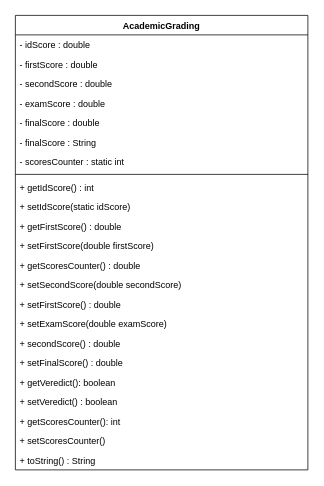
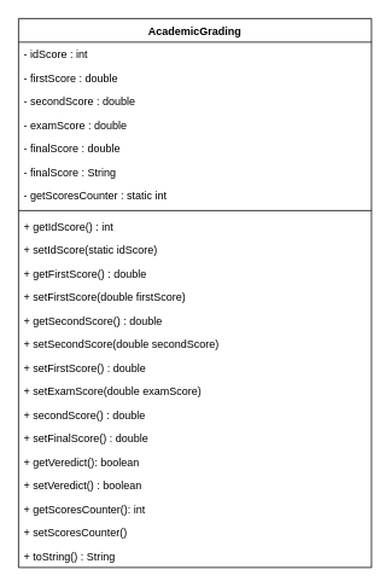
- <mxCell id="3" value="- idScore : double" style="text;strokeColor=none;fillColor=none;align=left;verticalAlign=top;spacingLeft=4;spacingRight=4;overflow=hidden;rotatable=0;points=[[0,0.5],[1,0.5]];portConstraint=eastwest;" vertex="1" parent="2"><mxGeometry y="26" width="390" height="26" as="geometry" /></mxCell>
+ <mxCell id="3" value="- idScore : int" style="text;strokeColor=none;fillColor=none;align=left;verticalAlign=top;spacingLeft=4;spacingRight=4;overflow=hidden;rotatable=0;points=[[0,0.5],[1,0.5]];portConstraint=eastwest;" vertex="1" parent="2"><mxGeometry y="26" width="390" height="26" as="geometry" /></mxCell>
- <mxCell id="9" value="- scoresCounter : static int" style="text;strokeColor=none;fillColor=none;align=left;verticalAlign=top;spacingLeft=4;spacingRight=4;overflow=hidden;rotatable=0;points=[[0,0.5],[1,0.5]];portConstraint=eastwest;" vertex="1" parent="2"><mxGeometry y="182" width="390" height="26" as="geometry" /></mxCell>
+ <mxCell id="9" value="- getScoresCounter : static int" style="text;strokeColor=none;fillColor=none;align=left;verticalAlign=top;spacingLeft=4;spacingRight=4;overflow=hidden;rotatable=0;points=[[0,0.5],[1,0.5]];portConstraint=eastwest;" vertex="1" parent="2"><mxGeometry y="182" width="390" height="26" as="geometry" /></mxCell>
- <mxCell id="15" value="+ getScoresCounter() : double" style="text;strokeColor=none;fillColor=none;align=left;verticalAlign=top;spacingLeft=4;spacingRight=4;overflow=hidden;rotatable=0;points=[[0,0.5],[1,0.5]];portConstraint=eastwest;" vertex="1" parent="2"><mxGeometry y="320" width="390" height="26" as="geometry" /></mxCell>
+ <mxCell id="15" value="+ getSecondScore() : double" style="text;strokeColor=none;fillColor=none;align=left;verticalAlign=top;spacingLeft=4;spacingRight=4;overflow=hidden;rotatable=0;points=[[0,0.5],[1,0.5]];portConstraint=eastwest;" vertex="1" parent="2"><mxGeometry y="320" width="390" height="26" as="geometry" /></mxCell>
